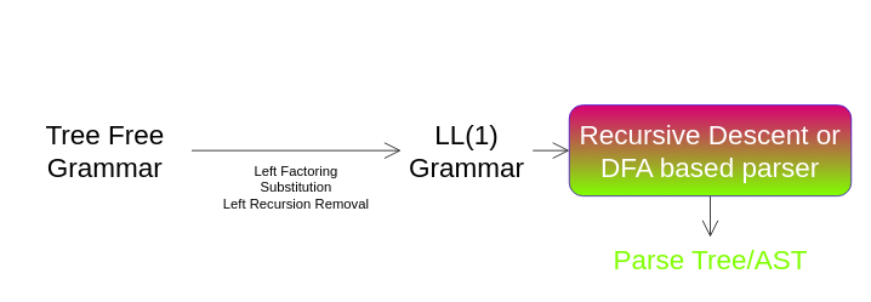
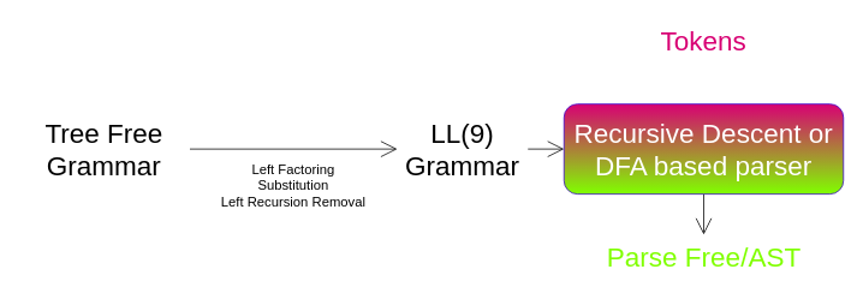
+ <mxCell id="9" value="Tokens" style="text;html=1;strokeColor=none;fillColor=none;align=center;verticalAlign=middle;whiteSpace=wrap;rounded=0;fontSize=30;fontColor=#D80073;" vertex="1" parent="1"><mxGeometry x="725" y="20" width="110" height="50" as="geometry" /></mxCell>
- <mxCell id="4" value="LL(1) Grammar" style="text;html=1;strokeColor=none;fillColor=none;align=center;verticalAlign=middle;whiteSpace=wrap;rounded=0;fontSize=30;" vertex="1" parent="1"><mxGeometry x="440" y="130" width="145" height="70" as="geometry" /></mxCell>
+ <mxCell id="4" value="LL(9) Grammar" style="text;html=1;strokeColor=none;fillColor=none;align=center;verticalAlign=middle;whiteSpace=wrap;rounded=0;fontSize=30;" vertex="1" parent="1"><mxGeometry x="440" y="130" width="145" height="70" as="geometry" /></mxCell>
- <mxCell id="10" value="Parse Tree/AST" style="text;html=1;strokeColor=none;fillColor=none;align=center;verticalAlign=middle;whiteSpace=wrap;rounded=0;fontSize=30;fontColor=#80FF00;" vertex="1" parent="1"><mxGeometry x="657.5" y="260" width="245" height="50" as="geometry" /></mxCell>
+ <mxCell id="10" value="Parse Free/AST" style="text;html=1;strokeColor=none;fillColor=none;align=center;verticalAlign=middle;whiteSpace=wrap;rounded=0;fontSize=30;fontColor=#80FF00;" vertex="1" parent="1"><mxGeometry x="657.5" y="260" width="245" height="50" as="geometry" /></mxCell>
